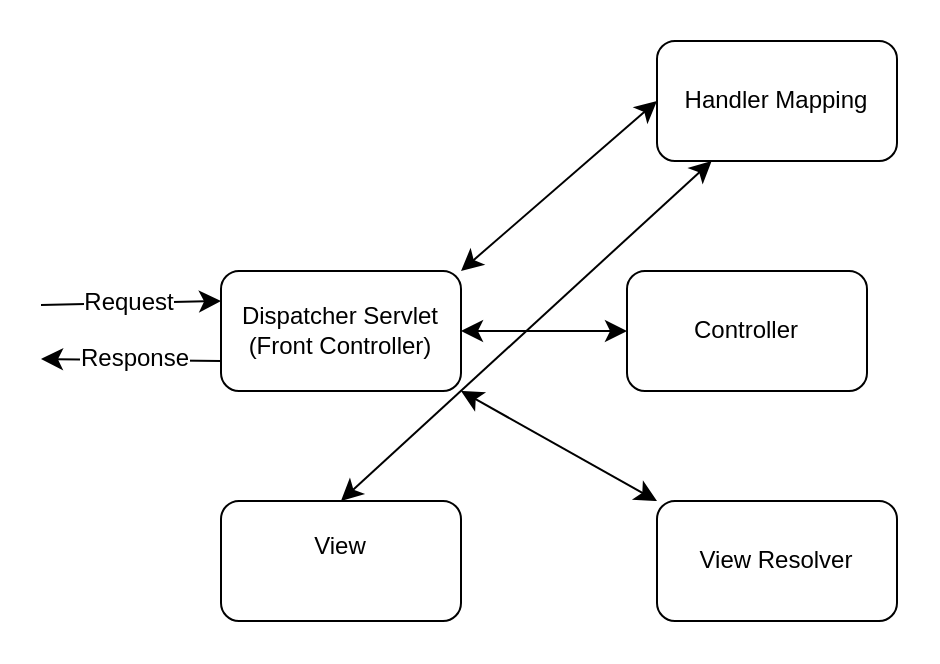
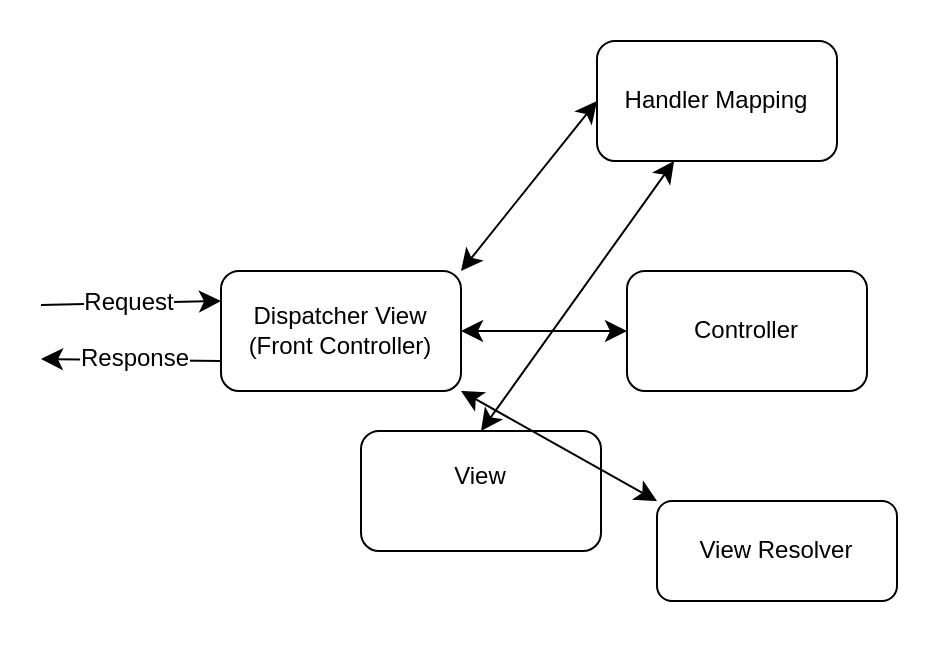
- <mxCell id="11" value="Handler Mapping" style="rounded=1;whiteSpace=wrap;html=1;" vertex="1" parent="1"><mxGeometry x="328" y="20" width="120" height="60" as="geometry" /></mxCell>
+ <mxCell id="11" value="Handler Mapping" style="rounded=1;whiteSpace=wrap;html=1;" vertex="1" parent="1"><mxGeometry x="298" y="20" width="120" height="60" as="geometry" /></mxCell>
- <mxCell id="2" value="Dispatcher Servlet&lt;div&gt;(Front Controller)&lt;/div&gt;" style="rounded=1;whiteSpace=wrap;html=1;" vertex="1" parent="1"><mxGeometry x="110" y="135" width="120" height="60" as="geometry" /></mxCell>
+ <mxCell id="2" value="Dispatcher View&lt;div&gt;(Front Controller)&lt;/div&gt;" style="rounded=1;whiteSpace=wrap;html=1;" vertex="1" parent="1"><mxGeometry x="110" y="135" width="120" height="60" as="geometry" /></mxCell>
- <mxCell id="3" value="View&lt;div&gt;&lt;br&gt;&lt;/div&gt;" style="rounded=1;whiteSpace=wrap;html=1;" vertex="1" parent="1"><mxGeometry x="110" y="250" width="120" height="60" as="geometry" /></mxCell>
+ <mxCell id="3" value="View&lt;div&gt;&lt;br&gt;&lt;/div&gt;" style="rounded=1;whiteSpace=wrap;html=1;" vertex="1" parent="1"><mxGeometry x="180" y="215" width="120" height="60" as="geometry" /></mxCell>
- <mxCell id="10" value="View Resolver" style="rounded=1;whiteSpace=wrap;html=1;" vertex="1" parent="1"><mxGeometry x="328" y="250" width="120" height="60" as="geometry" /></mxCell>
+ <mxCell id="10" value="View Resolver" style="rounded=1;whiteSpace=wrap;html=1;" vertex="1" parent="1"><mxGeometry x="328" y="250" width="120" height="50" as="geometry" /></mxCell>
